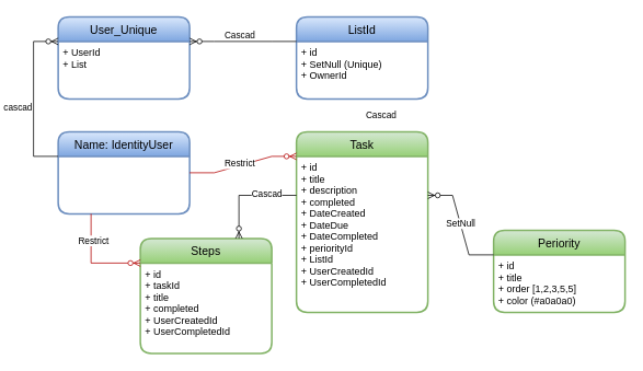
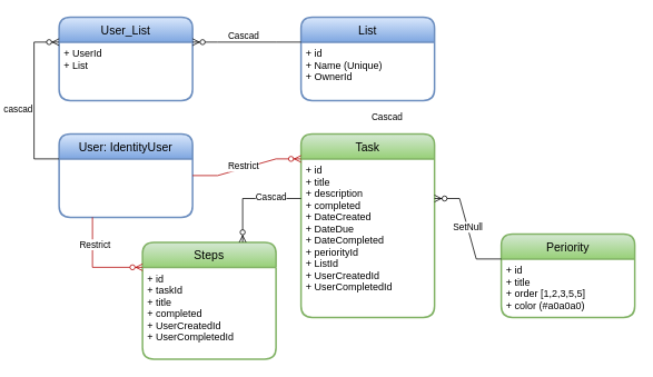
- <mxCell id="15" value="User_Unique" style="swimlane;childLayout=stackLayout;horizontal=1;startSize=30;horizontalStack=0;rounded=1;fontSize=14;fontStyle=0;strokeWidth=2;resizeParent=0;resizeLast=1;shadow=0;dashed=0;align=center;fillColor=#dae8fc;gradientColor=#7ea6e0;strokeColor=#6c8ebf;" parent="1" vertex="1"><mxGeometry x="70" y="20" width="160" height="100" as="geometry" /></mxCell>
+ <mxCell id="15" value="User_List" style="swimlane;childLayout=stackLayout;horizontal=1;startSize=30;horizontalStack=0;rounded=1;fontSize=14;fontStyle=0;strokeWidth=2;resizeParent=0;resizeLast=1;shadow=0;dashed=0;align=center;fillColor=#dae8fc;gradientColor=#7ea6e0;strokeColor=#6c8ebf;" parent="1" vertex="1"><mxGeometry x="70" y="20" width="160" height="100" as="geometry" /></mxCell>
- <mxCell id="10" value="ListId" style="swimlane;childLayout=stackLayout;horizontal=1;startSize=30;horizontalStack=0;rounded=1;fontSize=14;fontStyle=0;strokeWidth=2;resizeParent=0;resizeLast=1;shadow=0;dashed=0;align=center;fillColor=#dae8fc;gradientColor=#7ea6e0;strokeColor=#6c8ebf;" parent="1" vertex="1"><mxGeometry x="360" y="20" width="160" height="100" as="geometry" /></mxCell>
+ <mxCell id="10" value="List" style="swimlane;childLayout=stackLayout;horizontal=1;startSize=30;horizontalStack=0;rounded=1;fontSize=14;fontStyle=0;strokeWidth=2;resizeParent=0;resizeLast=1;shadow=0;dashed=0;align=center;fillColor=#dae8fc;gradientColor=#7ea6e0;strokeColor=#6c8ebf;" parent="1" vertex="1"><mxGeometry x="360" y="20" width="160" height="100" as="geometry" /></mxCell>
- <mxCell id="11" value="+ id&#10;+ SetNull (Unique)&#10;+ OwnerId&#10;" style="align=left;strokeColor=none;fillColor=none;spacingLeft=4;fontSize=12;verticalAlign=top;resizable=0;rotatable=0;part=1;" parent="10" vertex="1"><mxGeometry y="30" width="160" height="70" as="geometry" /></mxCell>
+ <mxCell id="11" value="+ id&#10;+ Name (Unique)&#10;+ OwnerId&#10;" style="align=left;strokeColor=none;fillColor=none;spacingLeft=4;fontSize=12;verticalAlign=top;resizable=0;rotatable=0;part=1;" parent="10" vertex="1"><mxGeometry y="30" width="160" height="70" as="geometry" /></mxCell>
- <mxCell id="14" value="Name: IdentityUser" style="swimlane;childLayout=stackLayout;horizontal=1;startSize=30;horizontalStack=0;rounded=1;fontSize=14;fontStyle=0;strokeWidth=2;resizeParent=0;resizeLast=1;shadow=0;dashed=0;align=center;fillColor=#dae8fc;gradientColor=#7ea6e0;strokeColor=#6c8ebf;" parent="1" vertex="1"><mxGeometry x="70" y="160" width="160" height="100" as="geometry" /></mxCell>
+ <mxCell id="14" value="User: IdentityUser" style="swimlane;childLayout=stackLayout;horizontal=1;startSize=30;horizontalStack=0;rounded=1;fontSize=14;fontStyle=0;strokeWidth=2;resizeParent=0;resizeLast=1;shadow=0;dashed=0;align=center;fillColor=#dae8fc;gradientColor=#7ea6e0;strokeColor=#6c8ebf;" parent="1" vertex="1"><mxGeometry x="70" y="160" width="160" height="100" as="geometry" /></mxCell>
